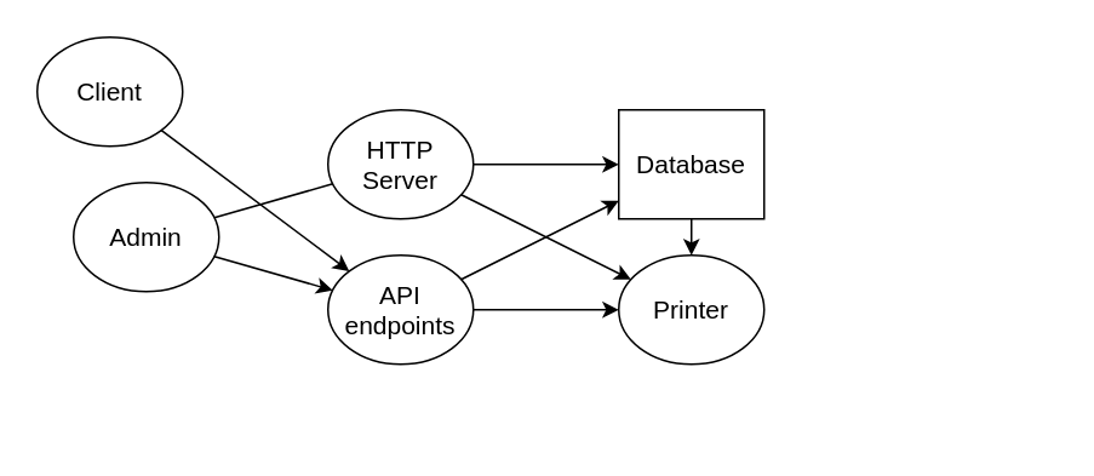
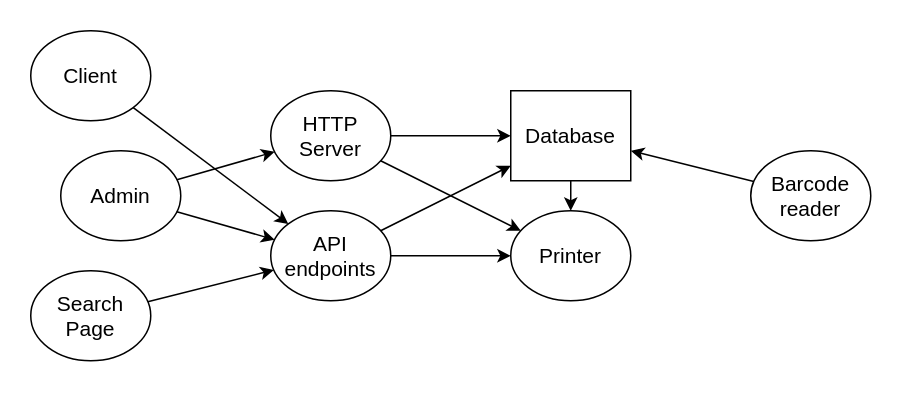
- <mxCell id="10" value="" style="endArrow=none;html=1;rounded=0;" parent="1" source="4" target="3" edge="1"><mxGeometry width="50" height="50" relative="1" as="geometry"><mxPoint x="40" y="380" as="sourcePoint" /><mxPoint x="90" y="330" as="targetPoint" /></mxGeometry></mxCell>
+ <mxCell id="10" value="" style="endArrow=classic;html=1;rounded=0;" parent="1" source="4" target="3" edge="1"><mxGeometry width="50" height="50" relative="1" as="geometry"><mxPoint x="40" y="380" as="sourcePoint" /><mxPoint x="90" y="330" as="targetPoint" /></mxGeometry></mxCell>
+ <mxCell id="17" value="" style="endArrow=classic;html=1;rounded=0;" parent="1" source="6" target="8" edge="1"><mxGeometry width="50" height="50" relative="1" as="geometry"><mxPoint x="60" y="400" as="sourcePoint" /><mxPoint x="110" y="350" as="targetPoint" /></mxGeometry></mxCell>
+ <mxCell id="6" value="&lt;font style=&quot;font-size: 14px;&quot;&gt;Barcode reader&lt;/font&gt;" style="ellipse;whiteSpace=wrap;html=1;" parent="1" vertex="1"><mxGeometry x="500" y="100" width="80" height="60" as="geometry" /></mxCell>
+ <mxCell id="12" value="" style="endArrow=classic;html=1;rounded=0;" parent="1" source="7" target="5" edge="1"><mxGeometry width="50" height="50" relative="1" as="geometry"><mxPoint x="80" y="380" as="sourcePoint" /><mxPoint x="130" y="330" as="targetPoint" /></mxGeometry></mxCell>
+ <mxCell id="7" value="&lt;font style=&quot;font-size: 14px;&quot;&gt;Search Page&lt;/font&gt;" style="ellipse;whiteSpace=wrap;html=1;" parent="1" vertex="1"><mxGeometry x="20" y="180" width="80" height="60" as="geometry" /></mxCell>
